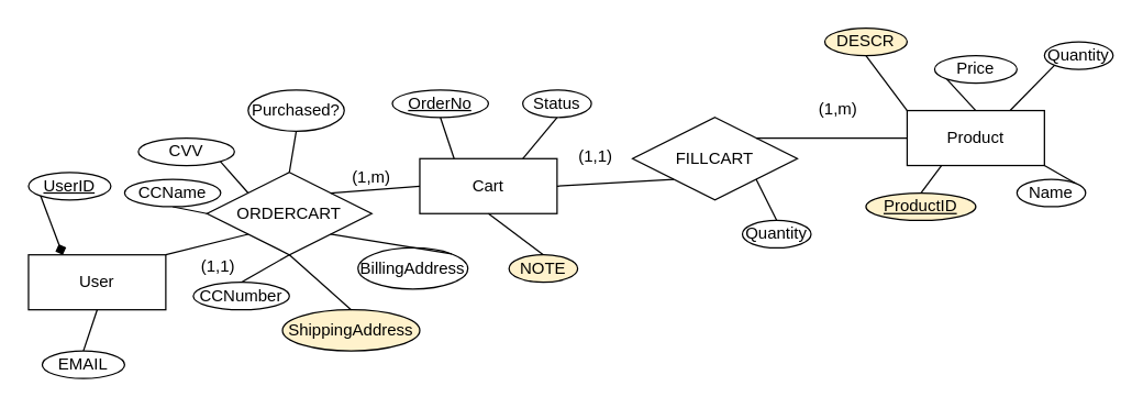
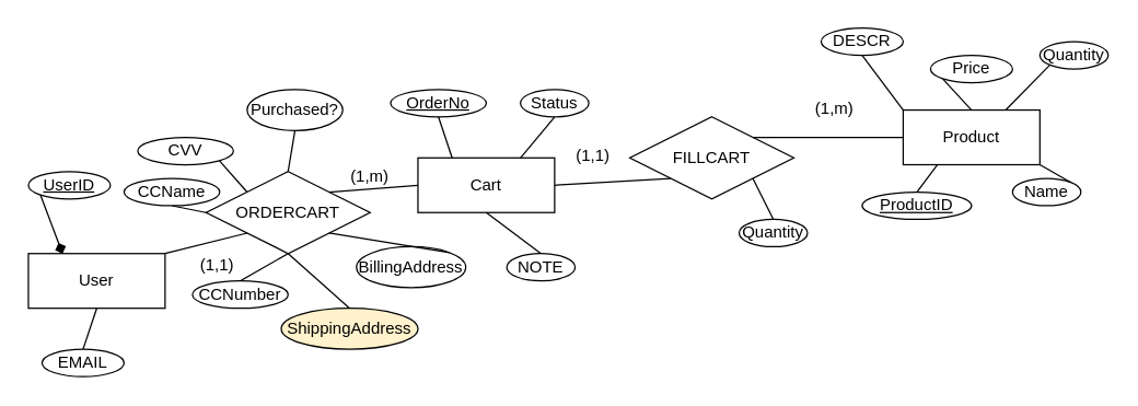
- <mxCell id="44" value="DESCR" style="ellipse;whiteSpace=wrap;html=1;align=center;fillColor=#fff2cc;" parent="1" vertex="1"><mxGeometry x="600" y="20" width="60" height="20" as="geometry" /></mxCell>
+ <mxCell id="44" value="DESCR" style="ellipse;whiteSpace=wrap;html=1;align=center;" parent="1" vertex="1"><mxGeometry x="600" y="20" width="60" height="20" as="geometry" /></mxCell>
- <mxCell id="16" value="ProductID" style="ellipse;whiteSpace=wrap;html=1;align=center;fontStyle=4;fillColor=#fff2cc;" parent="1" vertex="1"><mxGeometry x="630" y="140" width="80" height="20" as="geometry" /></mxCell>
+ <mxCell id="16" value="ProductID" style="ellipse;whiteSpace=wrap;html=1;align=center;fontStyle=4;" parent="1" vertex="1"><mxGeometry x="630" y="140" width="80" height="20" as="geometry" /></mxCell>
- <mxCell id="42" value="NOTE" style="ellipse;whiteSpace=wrap;html=1;align=center;fillColor=#fff2cc;" parent="1" vertex="1"><mxGeometry x="370" y="185" width="50" height="20" as="geometry" /></mxCell>
+ <mxCell id="42" value="NOTE" style="ellipse;whiteSpace=wrap;html=1;align=center;" parent="1" vertex="1"><mxGeometry x="370" y="185" width="50" height="20" as="geometry" /></mxCell>
